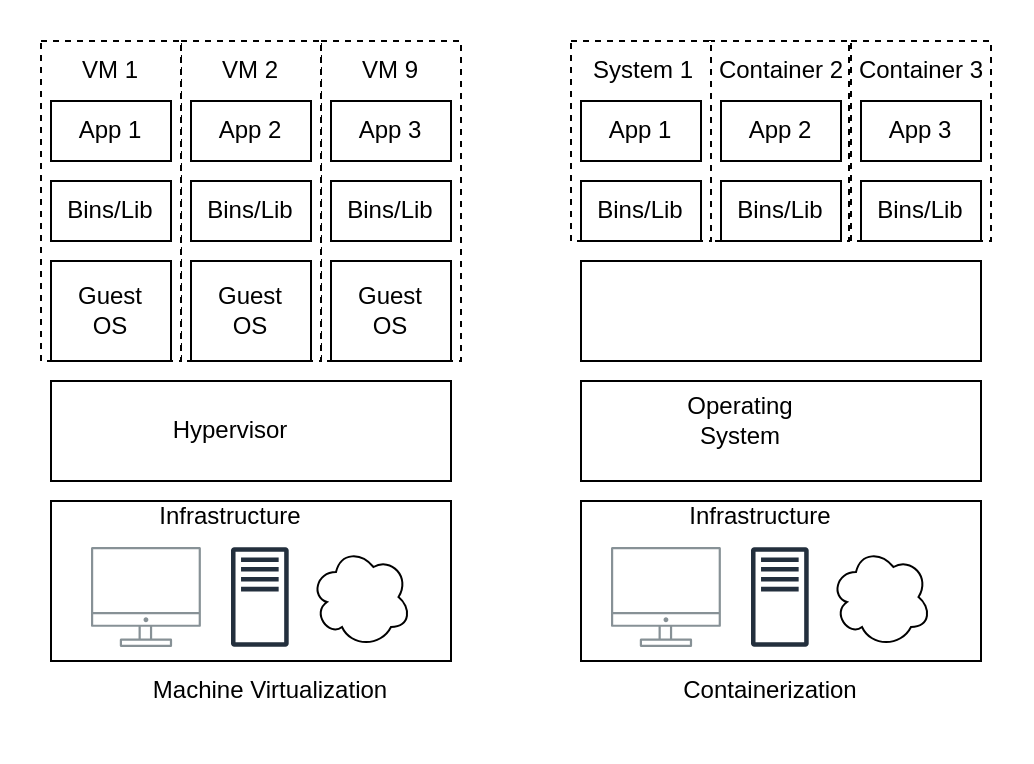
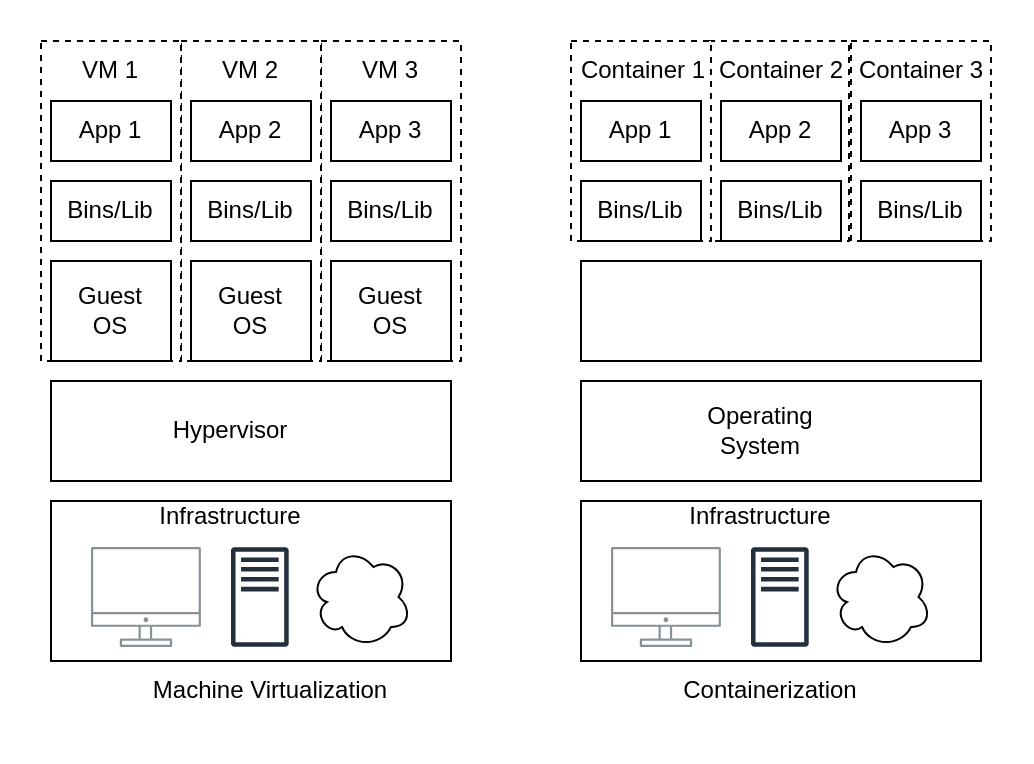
- <mxCell id="60" value="VM 9" style="text;html=1;align=center;verticalAlign=middle;whiteSpace=wrap;rounded=0;" vertex="1" parent="1"><mxGeometry x="165" y="20" width="60" height="30" as="geometry" /></mxCell>
+ <mxCell id="60" value="VM 3" style="text;html=1;align=center;verticalAlign=middle;whiteSpace=wrap;rounded=0;" vertex="1" parent="1"><mxGeometry x="165" y="20" width="60" height="30" as="geometry" /></mxCell>
- <mxCell id="55" value="System 1" style="text;html=1;align=center;verticalAlign=middle;whiteSpace=wrap;rounded=0;" vertex="1" parent="1"><mxGeometry x="289" y="20" width="65" height="30" as="geometry" /></mxCell>
+ <mxCell id="55" value="Container 1" style="text;html=1;align=center;verticalAlign=middle;whiteSpace=wrap;rounded=0;" vertex="1" parent="1"><mxGeometry x="289" y="20" width="65" height="30" as="geometry" /></mxCell>
- <mxCell id="37" value="Operating System" style="text;html=1;align=center;verticalAlign=middle;whiteSpace=wrap;rounded=0;" vertex="1" parent="1"><mxGeometry x="340" y="195" width="60" height="30" as="geometry" /></mxCell>
+ <mxCell id="37" value="Operating System" style="text;html=1;align=center;verticalAlign=middle;whiteSpace=wrap;rounded=0;" vertex="1" parent="1"><mxGeometry x="350" y="200" width="60" height="30" as="geometry" /></mxCell>
